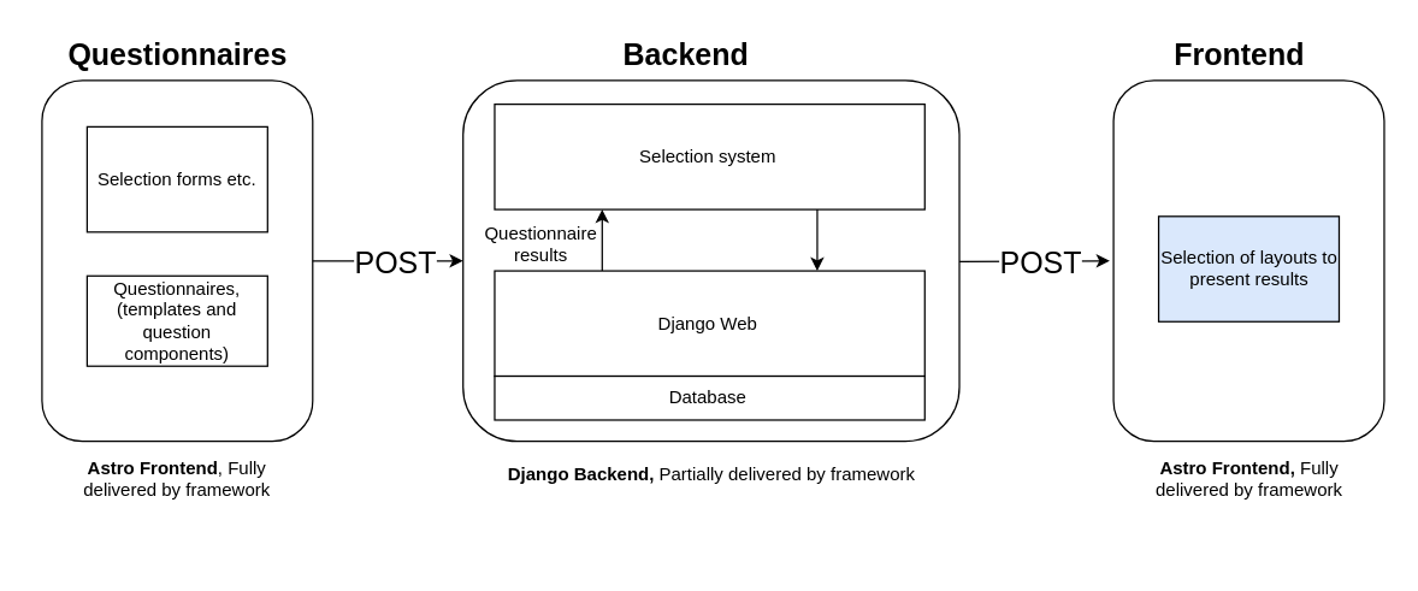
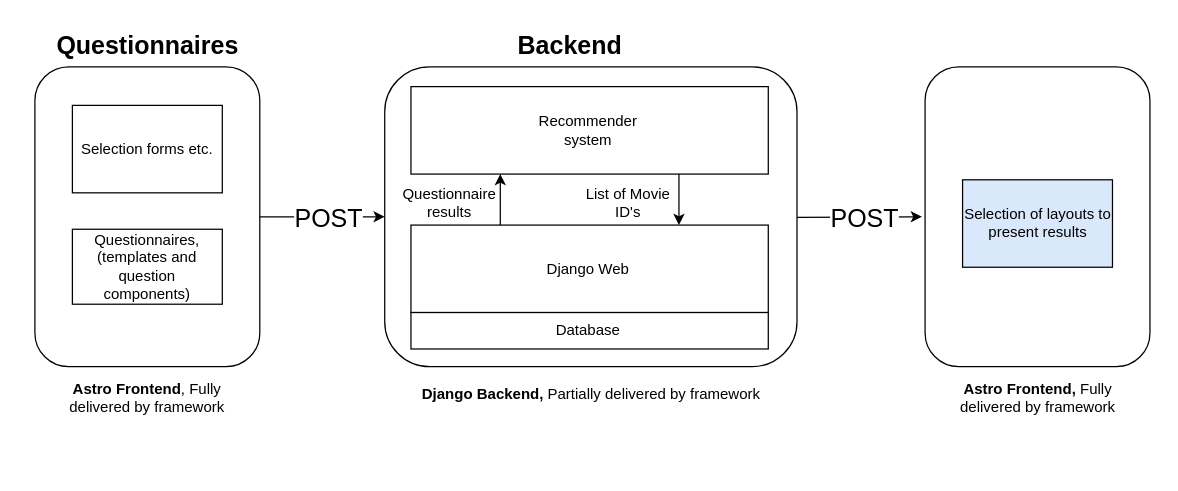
- <mxCell id="25" value="Frontend" style="text;html=1;strokeColor=none;fillColor=none;align=center;verticalAlign=middle;whiteSpace=wrap;rounded=0;fontSize=20;fontStyle=1" vertex="1" parent="1"><mxGeometry x="727" y="20.38" width="192.5" height="30" as="geometry" /></mxCell>
- <mxCell id="14" value="Selection system" style="text;html=1;strokeColor=none;fillColor=none;align=center;verticalAlign=middle;whiteSpace=wrap;rounded=0;" vertex="1" parent="1"><mxGeometry x="415" y="58" width="110" height="91.67" as="geometry" /></mxCell>
+ <mxCell id="14" value="Recommender system" style="text;html=1;strokeColor=none;fillColor=none;align=center;verticalAlign=middle;whiteSpace=wrap;rounded=0;" vertex="1" parent="1"><mxGeometry x="415" y="58" width="110" height="91.67" as="geometry" /></mxCell>
+ <mxCell id="22" value="List of Movie ID's" style="text;html=1;strokeColor=none;fillColor=none;align=center;verticalAlign=middle;whiteSpace=wrap;rounded=0;" vertex="1" parent="1"><mxGeometry x="457" y="154.76" width="90" height="14.06" as="geometry" /></mxCell>
